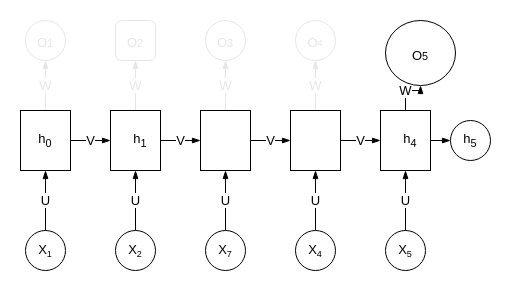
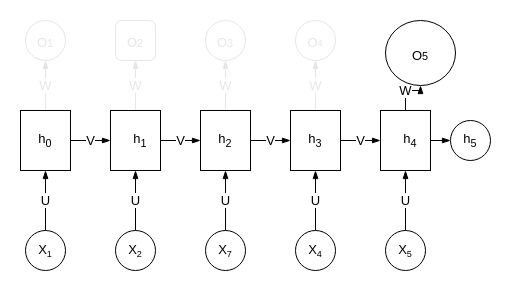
+ <mxCell id="29" value="h&lt;sub&gt;2&lt;/sub&gt;" style="text;html=1;strokeColor=none;fillColor=none;align=center;verticalAlign=middle;whiteSpace=wrap;rounded=0;fontSize=13;" parent="1" vertex="1"><mxGeometry x="205" y="130" width="40" height="20" as="geometry" /></mxCell>
+ <mxCell id="30" value="h&lt;sub&gt;3&lt;/sub&gt;" style="text;html=1;strokeColor=none;fillColor=none;align=center;verticalAlign=middle;whiteSpace=wrap;rounded=0;fontSize=13;" parent="1" vertex="1"><mxGeometry x="295" y="130" width="40" height="20" as="geometry" /></mxCell>
